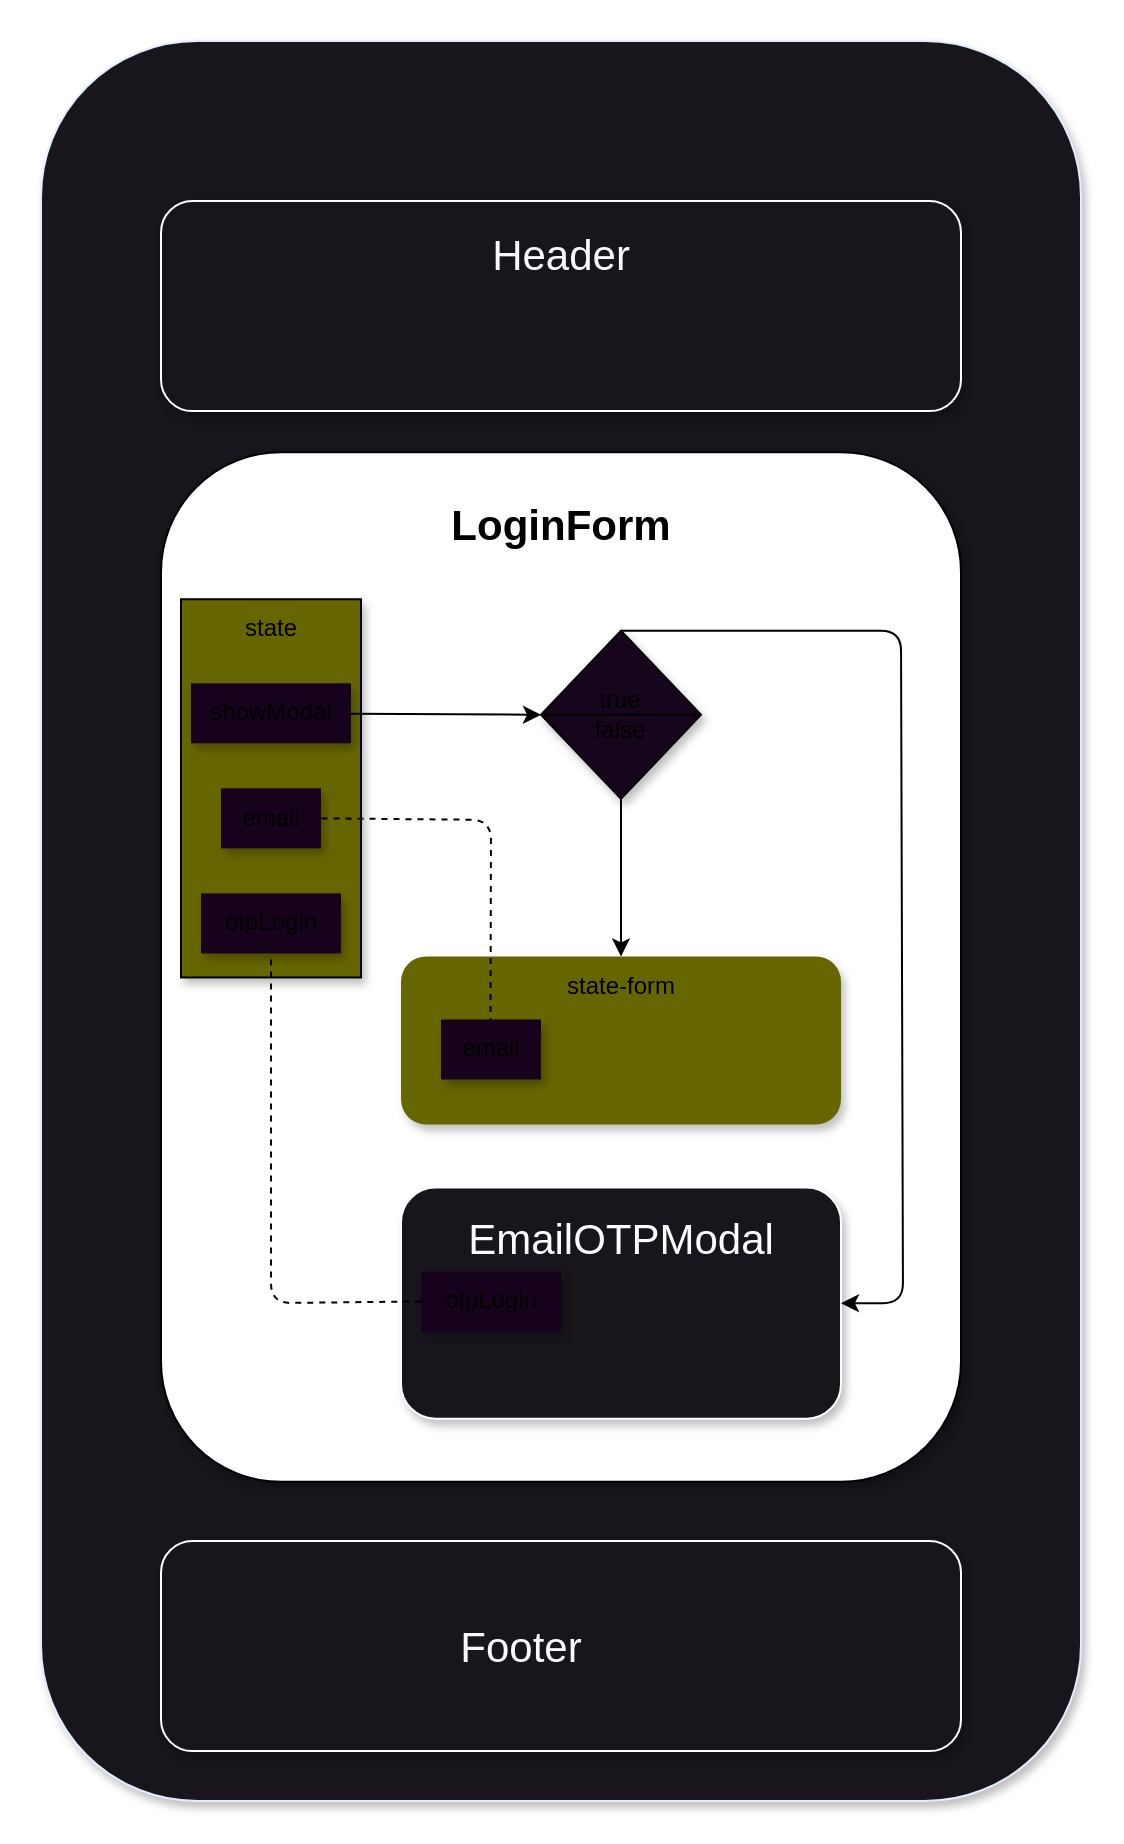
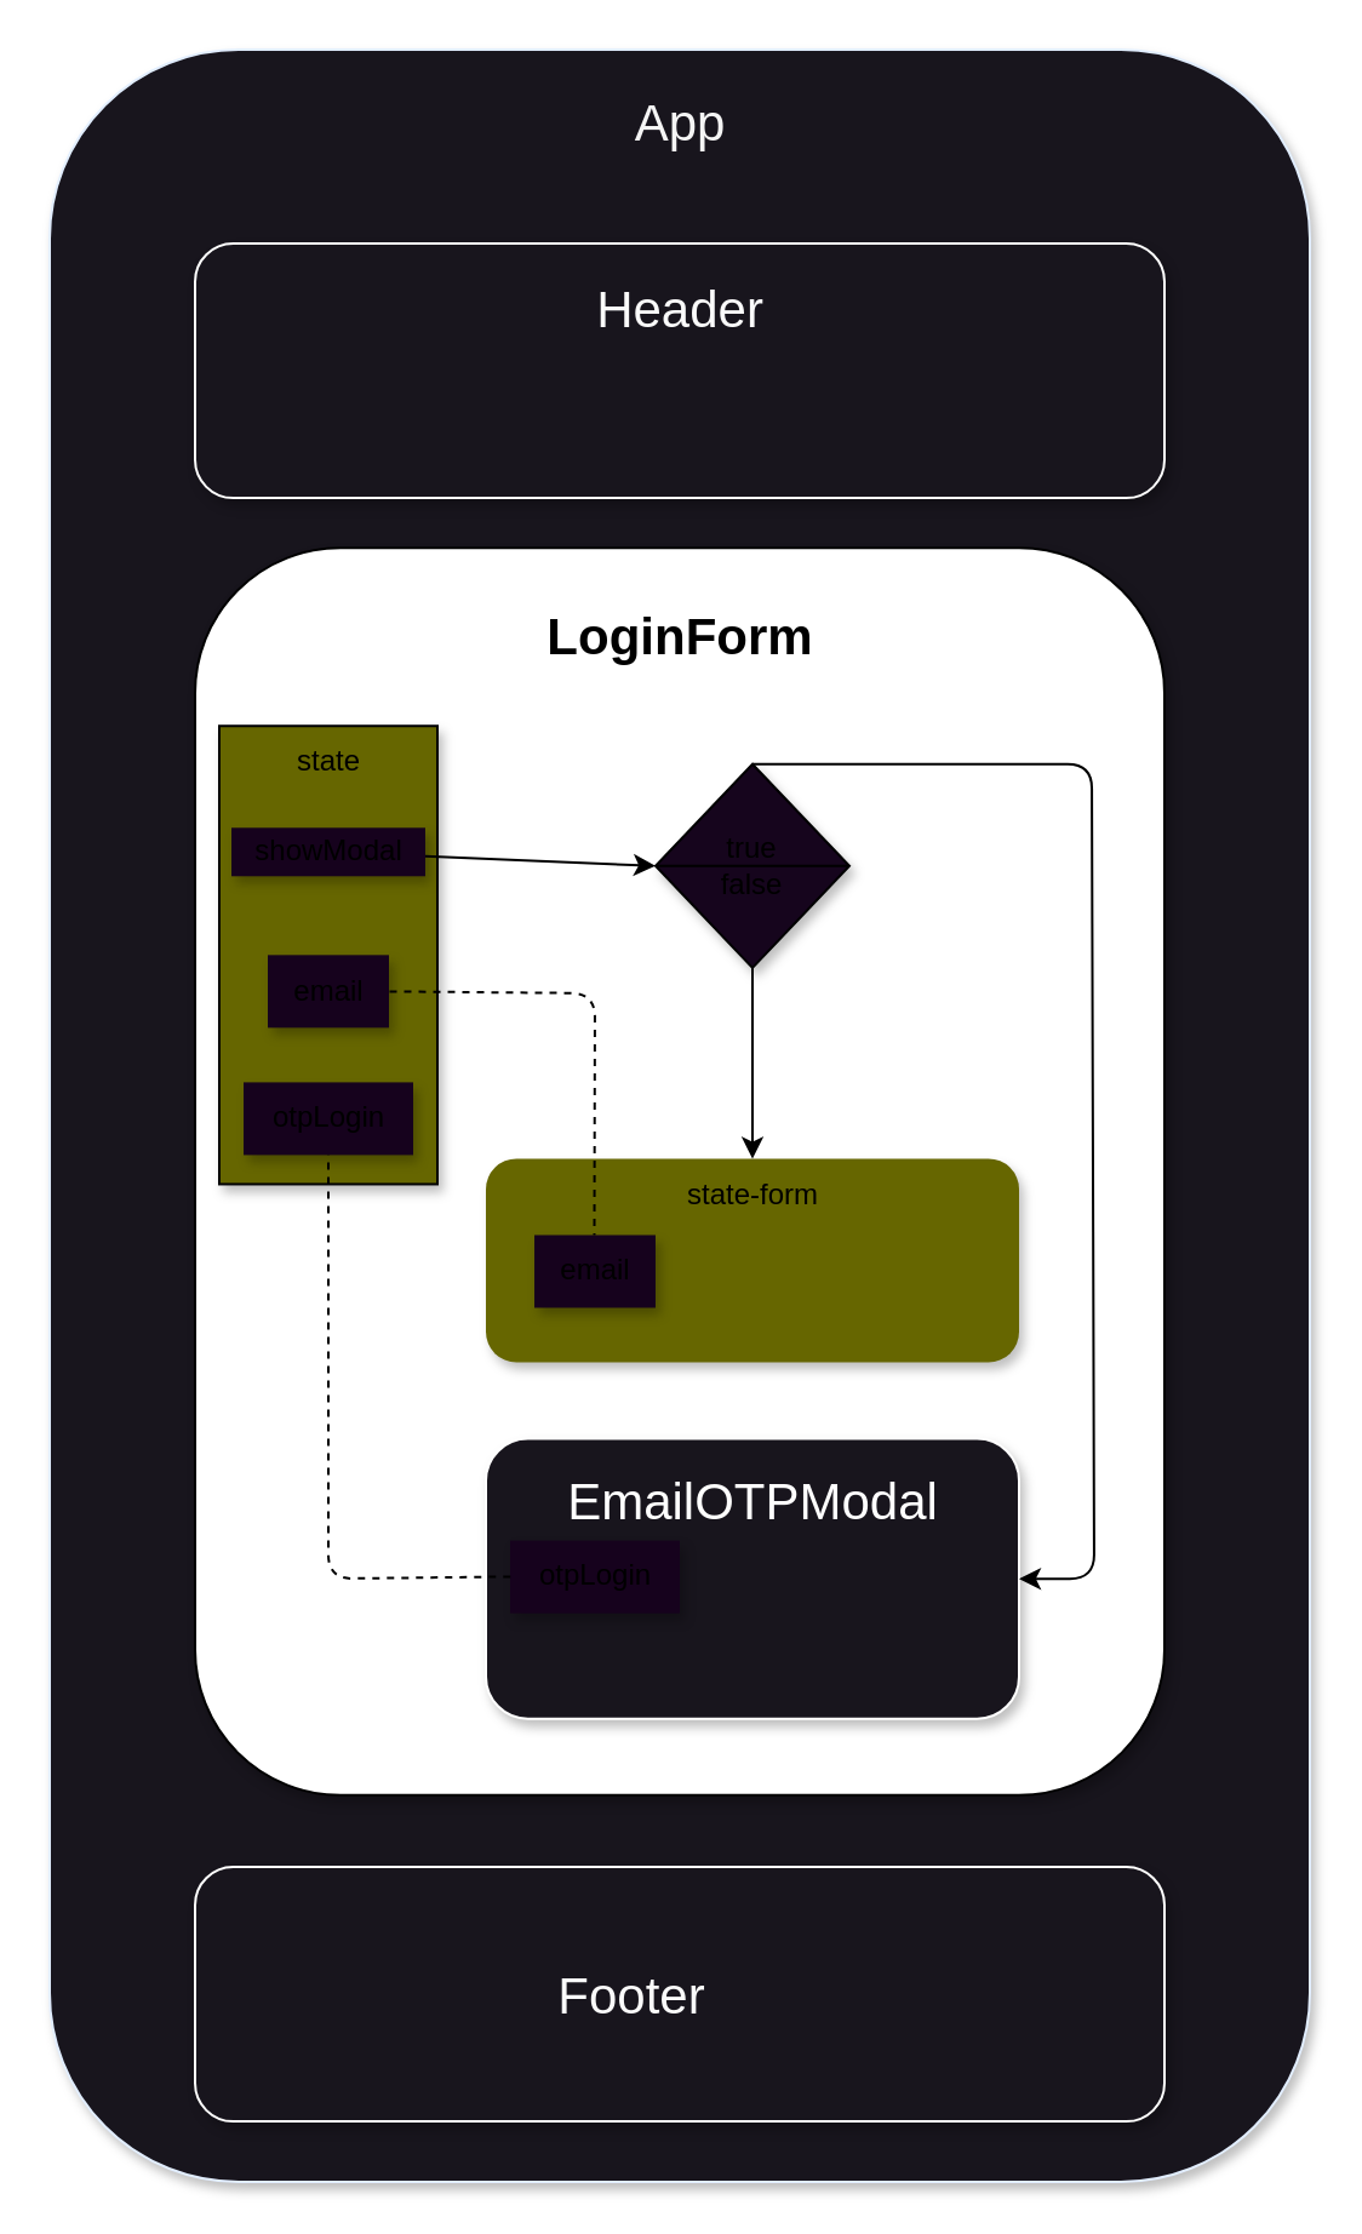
+ <mxCell id="4" value="App" style="text;html=1;align=center;verticalAlign=middle;resizable=0;points=[];autosize=1;strokeColor=none;fillColor=none;fontColor=#F5F5F5;strokeWidth=1;spacing=2;fontSize=21;" parent="2" vertex="1"><mxGeometry x="230" y="9.999" width="60" height="40" as="geometry" /></mxCell>
- <mxCell id="15" value="showModal" style="text;html=1;align=center;verticalAlign=middle;resizable=0;points=[];autosize=1;strokeColor=none;fillColor=#16021D;container=0;shadow=1;" parent="2" vertex="1"><mxGeometry x="75" y="321.141" width="80" height="30" as="geometry" /></mxCell>
+ <mxCell id="15" value="showModal" style="text;html=1;align=center;verticalAlign=middle;resizable=0;points=[];autosize=1;strokeColor=none;fillColor=#16021D;container=0;shadow=1;" parent="2" vertex="1"><mxGeometry x="75" y="321.141" width="80" height="20" as="geometry" /></mxCell>
